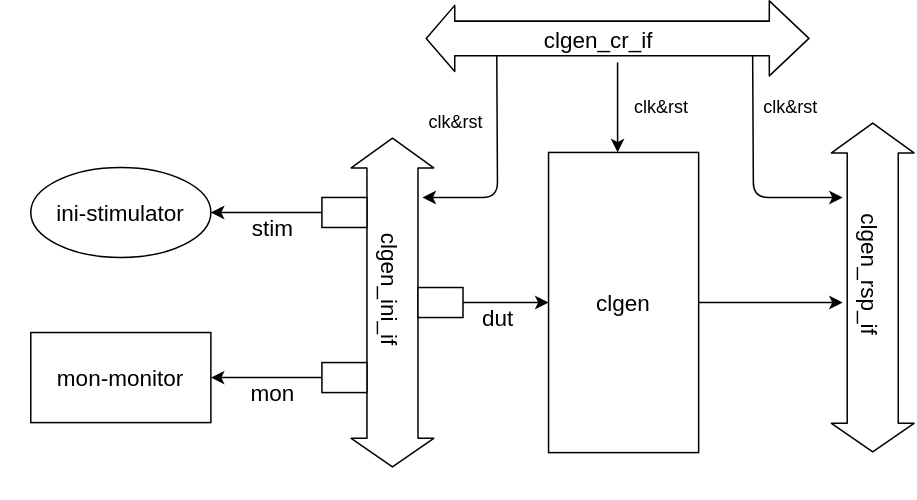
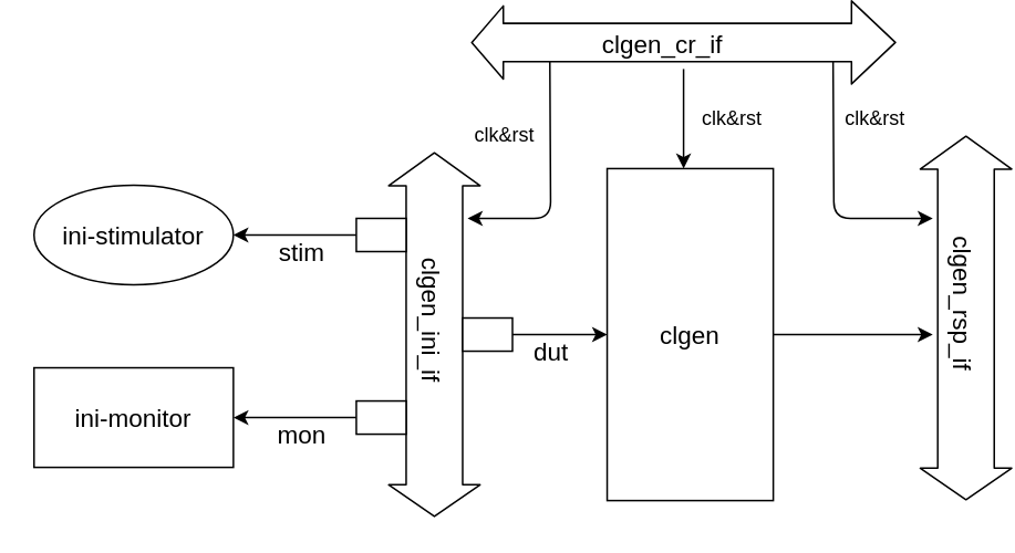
- <mxCell id="9" value="mon-monitor" style="rounded=0;whiteSpace=wrap;html=1;fontSize=15;" vertex="1" parent="1"><mxGeometry x="20" y="216" width="120" height="60" as="geometry" /></mxCell>
+ <mxCell id="9" value="ini-monitor" style="rounded=0;whiteSpace=wrap;html=1;fontSize=15;" vertex="1" parent="1"><mxGeometry x="20" y="216" width="120" height="60" as="geometry" /></mxCell>
